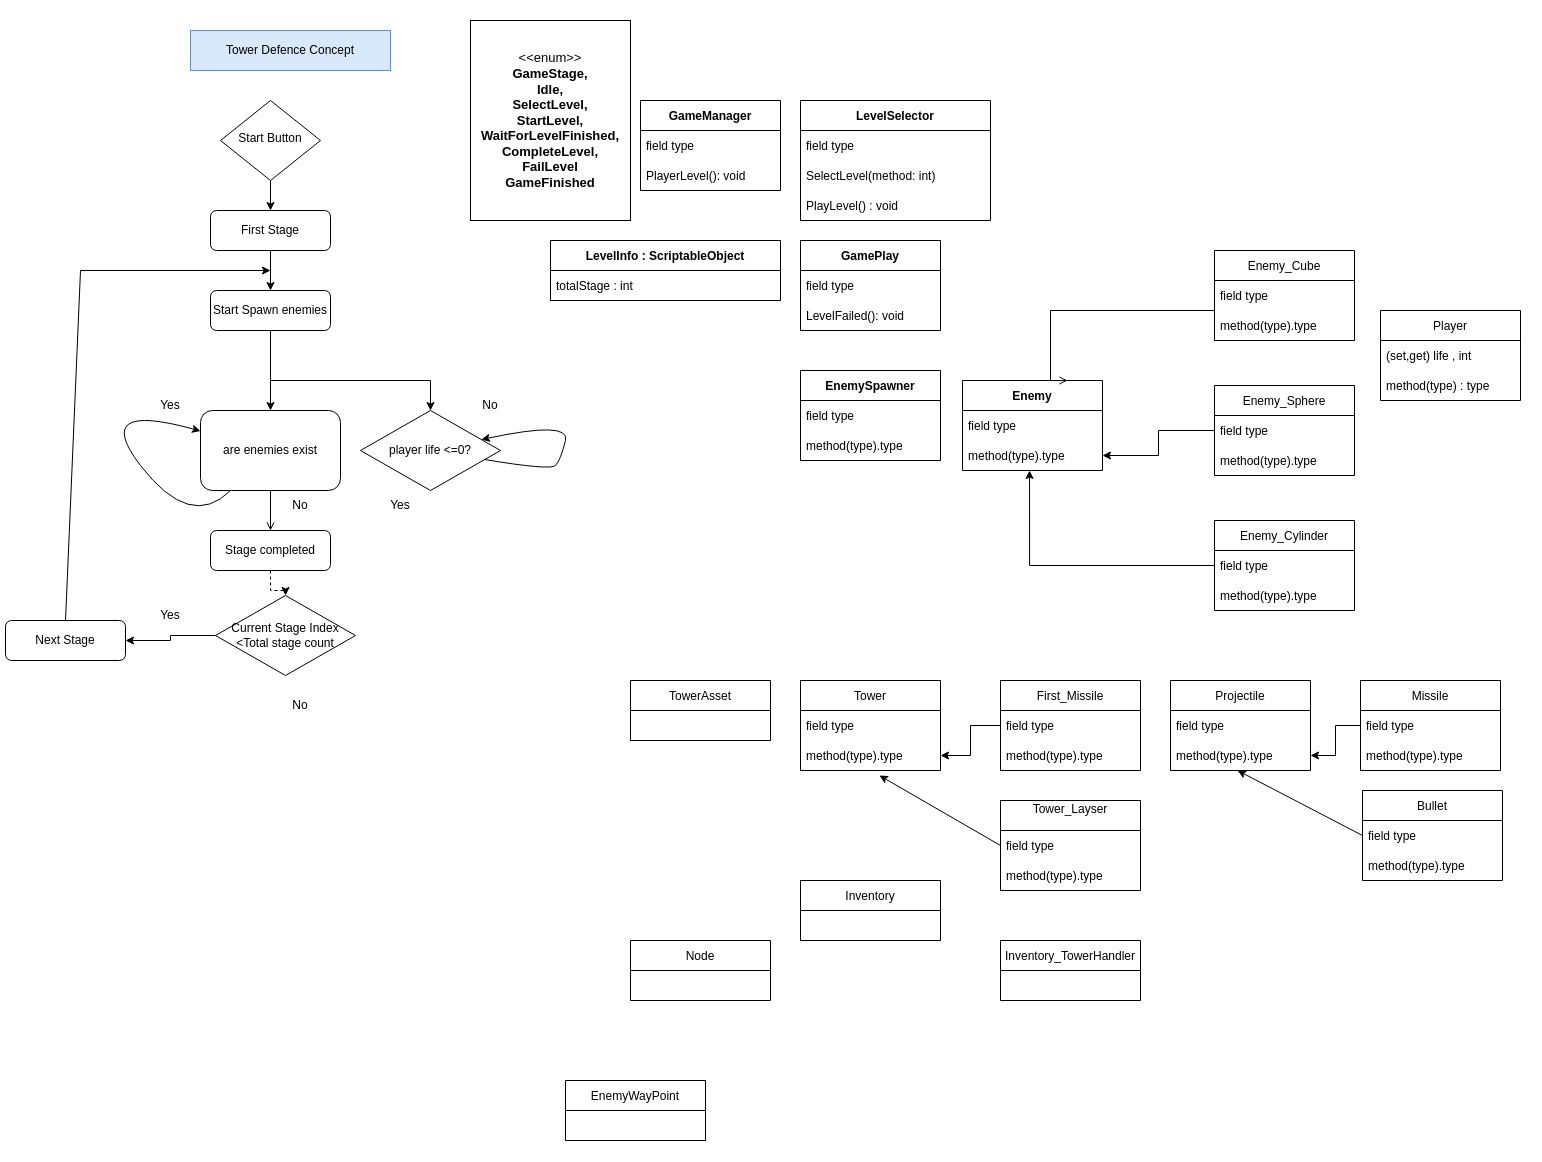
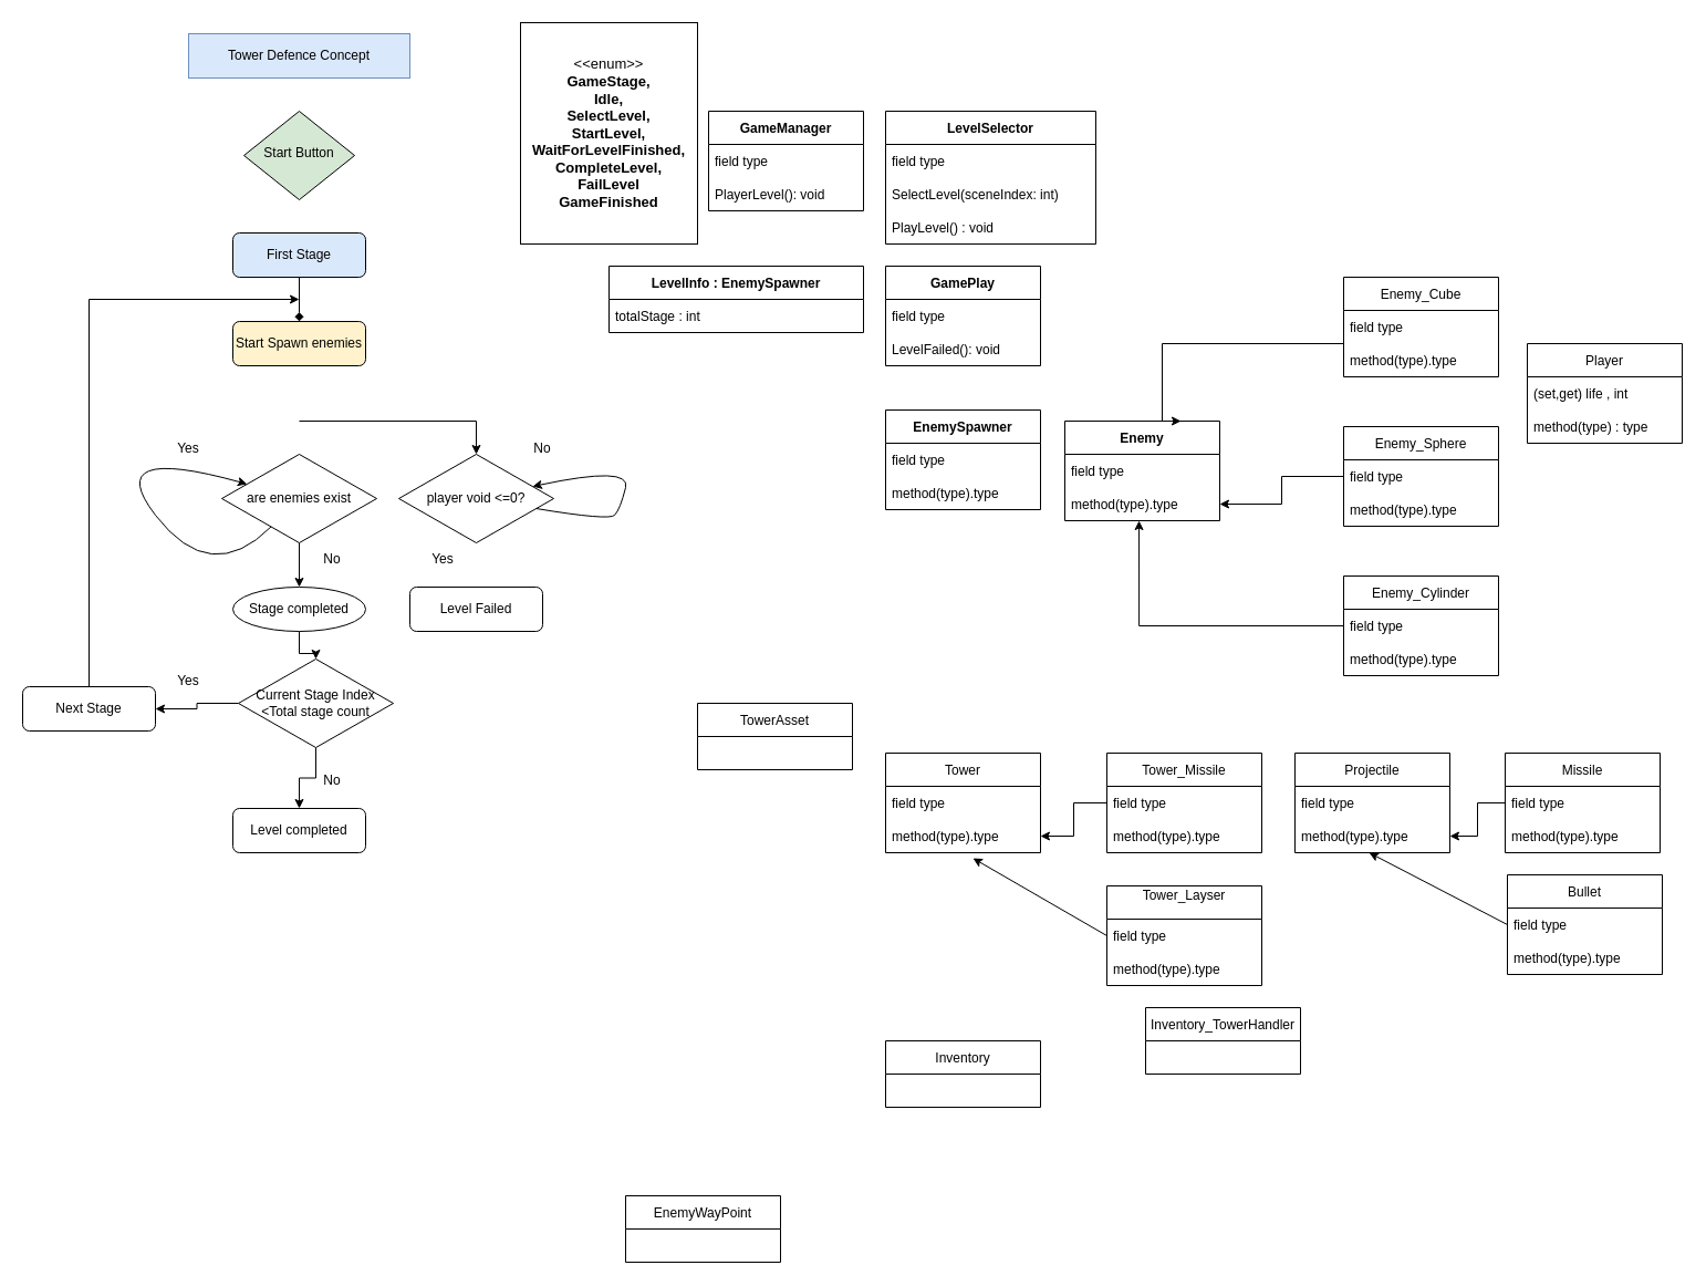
- <mxCell id="8" value="Tower Defence Concept" style="rounded=0;whiteSpace=wrap;html=1;fillColor=#dae8fc;strokeColor=#6c8ebf;" vertex="1" parent="1"><mxGeometry x="190" y="30" width="200" height="40" as="geometry" /></mxCell>
+ <mxCell id="8" value="Tower Defence Concept" style="rounded=0;whiteSpace=wrap;html=1;fillColor=#dae8fc;strokeColor=#6c8ebf;" vertex="1" parent="1"><mxGeometry x="170" y="30" width="200" height="40" as="geometry" /></mxCell>
- <mxCell id="5" value="Start Button" style="rhombus;whiteSpace=wrap;html=1;shadow=0;fontFamily=Helvetica;fontSize=12;align=center;strokeWidth=1;spacing=6;spacingTop=-4;" parent="1" vertex="1"><mxGeometry x="220" y="100" width="100" height="80" as="geometry" /></mxCell>
+ <mxCell id="5" value="Start Button" style="rhombus;whiteSpace=wrap;html=1;shadow=0;fontFamily=Helvetica;fontSize=12;align=center;strokeWidth=1;spacing=6;spacingTop=-4;fillColor=#d5e8d4;" parent="1" vertex="1"><mxGeometry x="220" y="100" width="100" height="80" as="geometry" /></mxCell>
- <mxCell id="37" value="SelectLevel(method: int)" style="text;strokeColor=none;fillColor=none;align=left;verticalAlign=middle;spacingLeft=4;spacingRight=4;overflow=hidden;points=[[0,0.5],[1,0.5]];portConstraint=eastwest;rotatable=0;rounded=0;glass=0;labelBorderColor=none;" vertex="1" parent="35"><mxGeometry y="60" width="190" height="30" as="geometry" /></mxCell>
+ <mxCell id="37" value="SelectLevel(sceneIndex: int)" style="text;strokeColor=none;fillColor=none;align=left;verticalAlign=middle;spacingLeft=4;spacingRight=4;overflow=hidden;points=[[0,0.5],[1,0.5]];portConstraint=eastwest;rotatable=0;rounded=0;glass=0;labelBorderColor=none;" vertex="1" parent="35"><mxGeometry y="60" width="190" height="30" as="geometry" /></mxCell>
- <mxCell id="4" value="" style="edgeStyle=orthogonalEdgeStyle;rounded=0;orthogonalLoop=1;jettySize=auto;html=1;" edge="1" parent="1" source="5" target="3"><mxGeometry relative="1" as="geometry" /></mxCell>
- <mxCell id="3" value="First Stage" style="rounded=1;whiteSpace=wrap;html=1;fontSize=12;glass=0;strokeWidth=1;shadow=0;" parent="1" vertex="1"><mxGeometry x="210" y="210" width="120" height="40" as="geometry" /></mxCell>
+ <mxCell id="3" value="First Stage" style="rounded=1;whiteSpace=wrap;html=1;fontSize=12;glass=0;strokeWidth=1;shadow=0;fillColor=#dae8fc;" parent="1" vertex="1"><mxGeometry x="210" y="210" width="120" height="40" as="geometry" /></mxCell>
- <mxCell id="61" value="LevelInfo : ScriptableObject" style="swimlane;fontStyle=1;childLayout=stackLayout;horizontal=1;startSize=30;horizontalStack=0;resizeParent=1;resizeParentMax=0;resizeLast=0;collapsible=1;marginBottom=0;rounded=0;glass=0;labelBorderColor=none;" vertex="1" parent="1"><mxGeometry x="550" y="240" width="230" height="60" as="geometry" /></mxCell>
+ <mxCell id="61" value="LevelInfo : EnemySpawner" style="swimlane;fontStyle=1;childLayout=stackLayout;horizontal=1;startSize=30;horizontalStack=0;resizeParent=1;resizeParentMax=0;resizeLast=0;collapsible=1;marginBottom=0;rounded=0;glass=0;labelBorderColor=none;" vertex="1" parent="1"><mxGeometry x="550" y="240" width="230" height="60" as="geometry" /></mxCell>
- <mxCell id="2" value="" style="edgeStyle=orthogonalEdgeStyle;rounded=0;orthogonalLoop=1;jettySize=auto;html=1;" edge="1" parent="1" source="3" target="10"><mxGeometry relative="1" as="geometry" /></mxCell>
+ <mxCell id="2" value="" style="edgeStyle=orthogonalEdgeStyle;rounded=0;orthogonalLoop=1;jettySize=auto;html=1;endArrow=diamond;" edge="1" parent="1" source="3" target="10"><mxGeometry relative="1" as="geometry" /></mxCell>
- <mxCell id="10" value="Start Spawn enemies" style="rounded=1;whiteSpace=wrap;html=1;" vertex="1" parent="1"><mxGeometry x="210" y="290" width="120" height="40" as="geometry" /></mxCell>
+ <mxCell id="10" value="Start Spawn enemies" style="rounded=1;whiteSpace=wrap;html=1;fillColor=#fff2cc;" vertex="1" parent="1"><mxGeometry x="210" y="290" width="120" height="40" as="geometry" /></mxCell>
- <mxCell id="9" style="edgeStyle=orthogonalEdgeStyle;rounded=0;orthogonalLoop=1;jettySize=auto;html=1;exitX=0.5;exitY=1;exitDx=0;exitDy=0;" edge="1" parent="1" source="10" target="12"><mxGeometry relative="1" as="geometry" /></mxCell>
- <mxCell id="51" value="" style="edgeStyle=orthogonalEdgeStyle;rounded=0;orthogonalLoop=1;jettySize=auto;html=1;entryX=0.75;entryY=0;entryDx=0;entryDy=0;endArrow=open;" edge="1" parent="1" source="52" target="45"><mxGeometry relative="1" as="geometry"><mxPoint x="1104" y="310" as="targetPoint" /><Array as="points"><mxPoint x="1050" y="310" /><mxPoint x="1050" y="380" /></Array></mxGeometry></mxCell>
+ <mxCell id="51" value="" style="edgeStyle=orthogonalEdgeStyle;rounded=0;orthogonalLoop=1;jettySize=auto;html=1;entryX=0.75;entryY=0;entryDx=0;entryDy=0;" edge="1" parent="1" source="52" target="45"><mxGeometry relative="1" as="geometry"><mxPoint x="1104" y="310" as="targetPoint" /><Array as="points"><mxPoint x="1050" y="310" /><mxPoint x="1050" y="380" /></Array></mxGeometry></mxCell>
- <mxCell id="12" value="are enemies exist" style="whiteSpace=wrap;html=1;rounded=1;" vertex="1" parent="1"><mxGeometry x="200" y="410" width="140" height="80" as="geometry" /></mxCell>
+ <mxCell id="12" value="are enemies exist" style="rhombus;whiteSpace=wrap;html=1;" vertex="1" parent="1"><mxGeometry x="200" y="410" width="140" height="80" as="geometry" /></mxCell>
- <mxCell id="13" value="player life &amp;lt;=0?" style="rhombus;whiteSpace=wrap;html=1;" vertex="1" parent="1"><mxGeometry x="360" y="410" width="140" height="80" as="geometry" /></mxCell>
+ <mxCell id="13" value="player void &amp;lt;=0?" style="rhombus;whiteSpace=wrap;html=1;" vertex="1" parent="1"><mxGeometry x="360" y="410" width="140" height="80" as="geometry" /></mxCell>
- <mxCell id="11" value="" style="edgeStyle=orthogonalEdgeStyle;rounded=0;orthogonalLoop=1;jettySize=auto;html=1;endArrow=open;" edge="1" parent="1" source="12" target="7"><mxGeometry relative="1" as="geometry" /></mxCell>
+ <mxCell id="11" value="" style="edgeStyle=orthogonalEdgeStyle;rounded=0;orthogonalLoop=1;jettySize=auto;html=1;" edge="1" parent="1" source="12" target="7"><mxGeometry relative="1" as="geometry" /></mxCell>
- <mxCell id="7" value="Stage completed" style="rounded=1;whiteSpace=wrap;html=1;fontSize=12;glass=0;strokeWidth=1;shadow=0;" parent="1" vertex="1"><mxGeometry x="210" y="530" width="120" height="40" as="geometry" /></mxCell>
+ <mxCell id="7" value="Stage completed" style="ellipse;whiteSpace=wrap;html=1;fontSize=12;glass=0;strokeWidth=1;shadow=0;" parent="1" vertex="1"><mxGeometry x="210" y="530" width="120" height="40" as="geometry" /></mxCell>
+ <mxCell id="16" value="Level Failed" style="rounded=1;whiteSpace=wrap;html=1;fontSize=12;glass=0;strokeWidth=1;shadow=0;" vertex="1" parent="1"><mxGeometry x="370" y="530" width="120" height="40" as="geometry" /></mxCell>
- <mxCell id="6" value="" style="edgeStyle=orthogonalEdgeStyle;rounded=0;orthogonalLoop=1;jettySize=auto;html=1;dashed=1;" edge="1" parent="1" source="7" target="24"><mxGeometry relative="1" as="geometry" /></mxCell>
+ <mxCell id="6" value="" style="edgeStyle=orthogonalEdgeStyle;rounded=0;orthogonalLoop=1;jettySize=auto;html=1;" edge="1" parent="1" source="7" target="24"><mxGeometry relative="1" as="geometry" /></mxCell>
- <mxCell id="25" value="Next Stage" style="rounded=1;whiteSpace=wrap;html=1;fontSize=12;glass=0;strokeWidth=1;shadow=0;" vertex="1" parent="1"><mxGeometry x="5" y="620" width="120" height="40" as="geometry" /></mxCell>
+ <mxCell id="25" value="Next Stage" style="rounded=1;whiteSpace=wrap;html=1;fontSize=12;glass=0;strokeWidth=1;shadow=0;" vertex="1" parent="1"><mxGeometry x="20" y="620" width="120" height="40" as="geometry" /></mxCell>
- <mxCell id="69" value="First_Missile" style="swimlane;fontStyle=0;childLayout=stackLayout;horizontal=1;startSize=30;horizontalStack=0;resizeParent=1;resizeParentMax=0;resizeLast=0;collapsible=1;marginBottom=0;rounded=0;glass=0;labelBorderColor=none;" vertex="1" parent="1"><mxGeometry x="1000" y="680" width="140" height="90" as="geometry" /></mxCell>
+ <mxCell id="69" value="Tower_Missile" style="swimlane;fontStyle=0;childLayout=stackLayout;horizontal=1;startSize=30;horizontalStack=0;resizeParent=1;resizeParentMax=0;resizeLast=0;collapsible=1;marginBottom=0;rounded=0;glass=0;labelBorderColor=none;" vertex="1" parent="1"><mxGeometry x="1000" y="680" width="140" height="90" as="geometry" /></mxCell>
+ <mxCell id="23" value="" style="edgeStyle=orthogonalEdgeStyle;rounded=0;orthogonalLoop=1;jettySize=auto;html=1;" edge="1" parent="1" source="24" target="27"><mxGeometry relative="1" as="geometry" /></mxCell>
- <mxCell id="91" value="TowerAsset" style="swimlane;fontStyle=0;childLayout=stackLayout;horizontal=1;startSize=30;horizontalStack=0;resizeParent=1;resizeParentMax=0;resizeLast=0;collapsible=1;marginBottom=0;rounded=0;glass=0;labelBorderColor=none;" vertex="1" parent="1"><mxGeometry x="630" y="680" width="140" height="60" as="geometry" /></mxCell>
+ <mxCell id="91" value="TowerAsset" style="swimlane;fontStyle=0;childLayout=stackLayout;horizontal=1;startSize=30;horizontalStack=0;resizeParent=1;resizeParentMax=0;resizeLast=0;collapsible=1;marginBottom=0;rounded=0;glass=0;labelBorderColor=none;" vertex="1" parent="1"><mxGeometry x="630" y="635" width="140" height="60" as="geometry" /></mxCell>
+ <mxCell id="27" value="Level completed" style="rounded=1;whiteSpace=wrap;html=1;fontSize=12;glass=0;strokeWidth=1;shadow=0;" vertex="1" parent="1"><mxGeometry x="210" y="730" width="120" height="40" as="geometry" /></mxCell>
- <mxCell id="87" value="Inventory" style="swimlane;fontStyle=0;childLayout=stackLayout;horizontal=1;startSize=30;horizontalStack=0;resizeParent=1;resizeParentMax=0;resizeLast=0;collapsible=1;marginBottom=0;rounded=0;glass=0;labelBorderColor=none;" vertex="1" parent="1"><mxGeometry x="800" y="880" width="140" height="60" as="geometry" /></mxCell>
+ <mxCell id="87" value="Inventory" style="swimlane;fontStyle=0;childLayout=stackLayout;horizontal=1;startSize=30;horizontalStack=0;resizeParent=1;resizeParentMax=0;resizeLast=0;collapsible=1;marginBottom=0;rounded=0;glass=0;labelBorderColor=none;" vertex="1" parent="1"><mxGeometry y="940" width="140" height="60" as="geometry" x="800" /></mxCell>
- <mxCell id="90" value="Node" style="swimlane;fontStyle=0;childLayout=stackLayout;horizontal=1;startSize=30;horizontalStack=0;resizeParent=1;resizeParentMax=0;resizeLast=0;collapsible=1;marginBottom=0;rounded=0;glass=0;labelBorderColor=none;" vertex="1" parent="1"><mxGeometry x="630" y="940" width="140" height="60" as="geometry" /></mxCell>
- <mxCell id="89" value="Inventory_TowerHandler" style="swimlane;fontStyle=0;childLayout=stackLayout;horizontal=1;startSize=30;horizontalStack=0;resizeParent=1;resizeParentMax=0;resizeLast=0;collapsible=1;marginBottom=0;rounded=0;glass=0;labelBorderColor=none;" vertex="1" parent="1"><mxGeometry x="1000" y="940" width="140" height="60" as="geometry" /></mxCell>
+ <mxCell id="89" value="Inventory_TowerHandler" style="swimlane;fontStyle=0;childLayout=stackLayout;horizontal=1;startSize=30;horizontalStack=0;resizeParent=1;resizeParentMax=0;resizeLast=0;collapsible=1;marginBottom=0;rounded=0;glass=0;labelBorderColor=none;" vertex="1" parent="1"><mxGeometry x="1035" y="910" width="140" height="60" as="geometry" /></mxCell>
